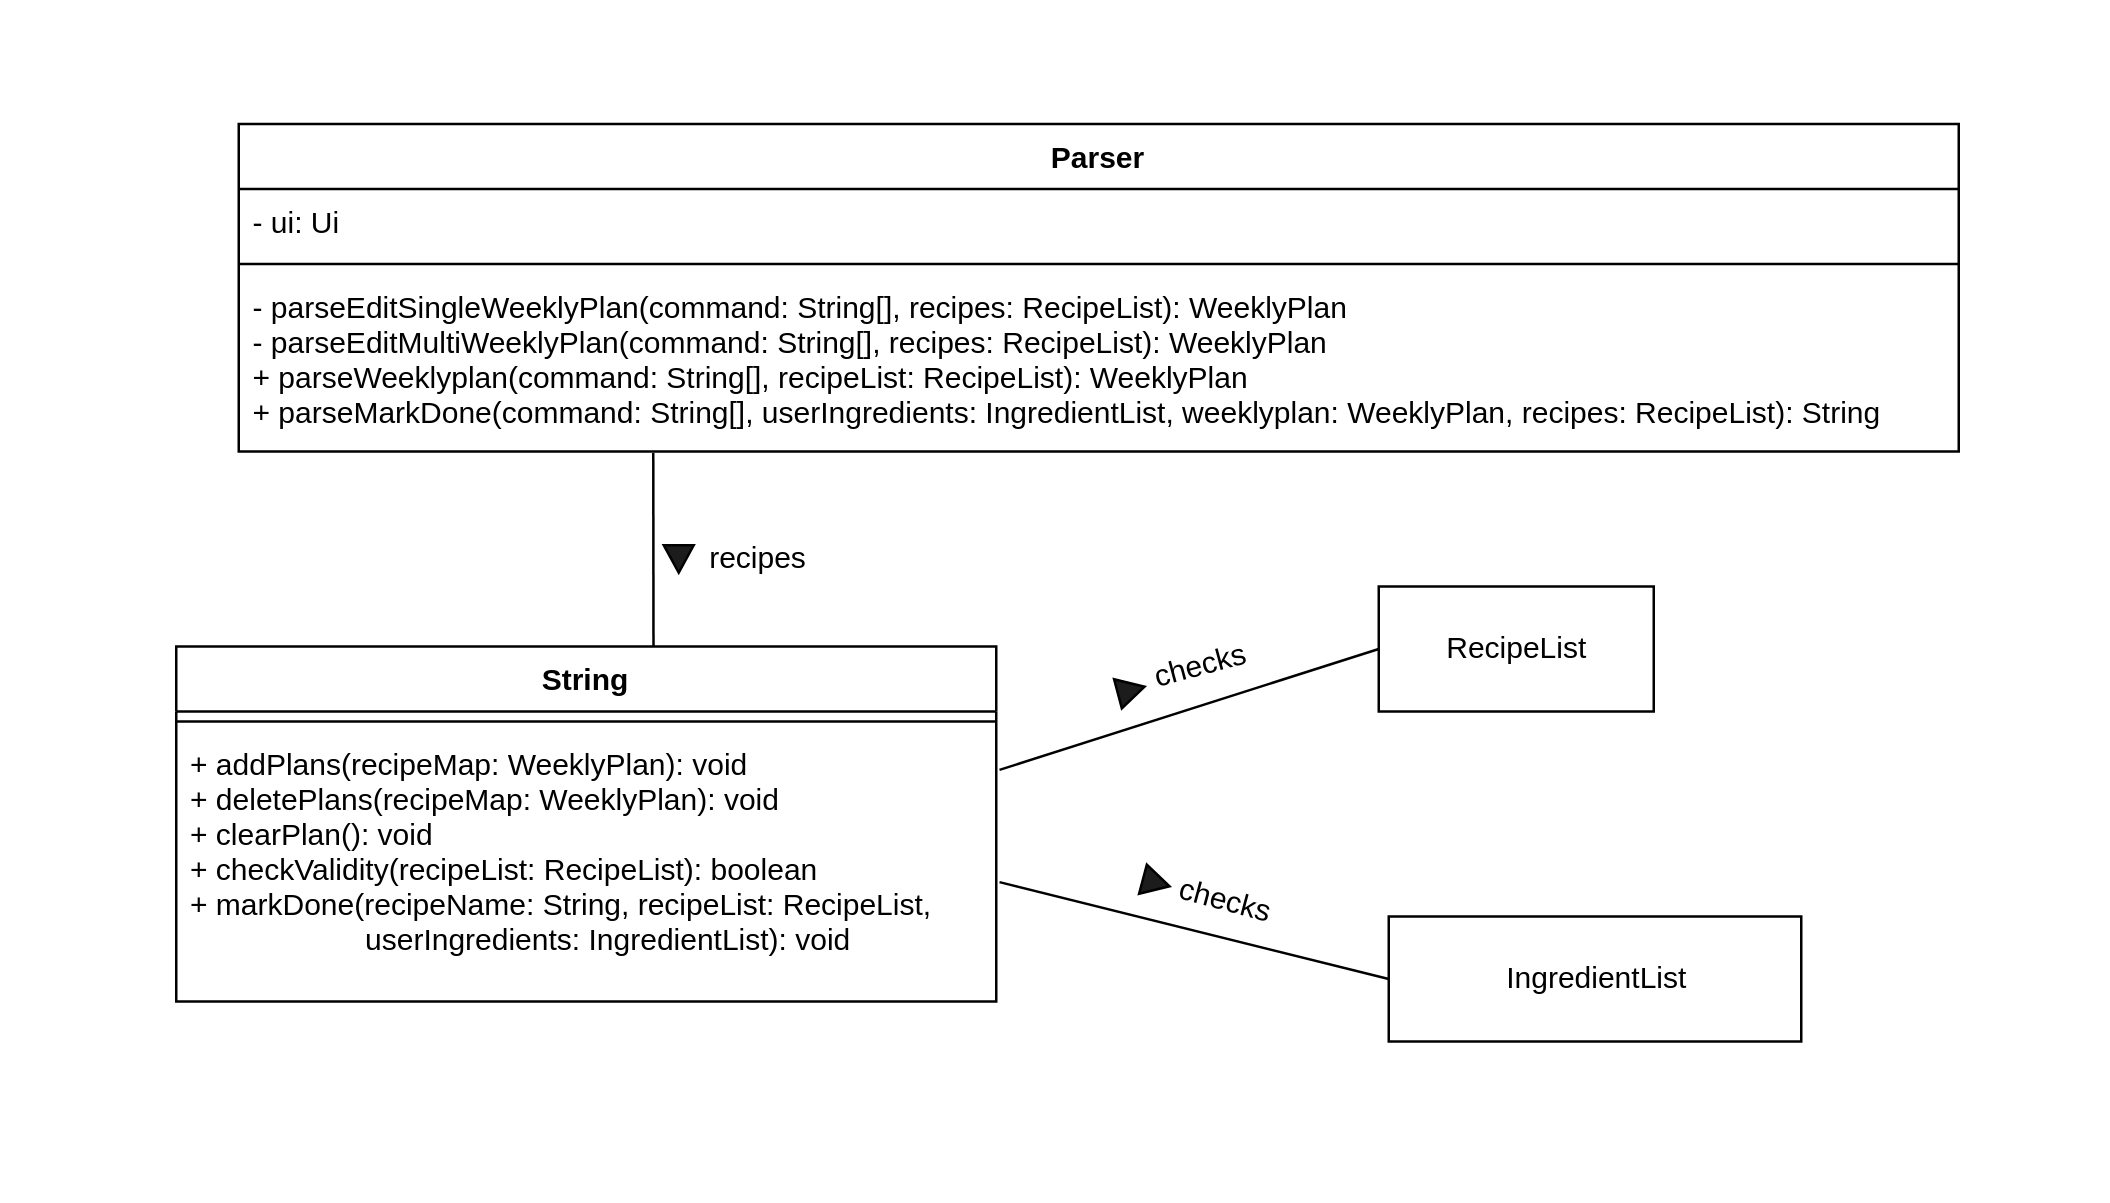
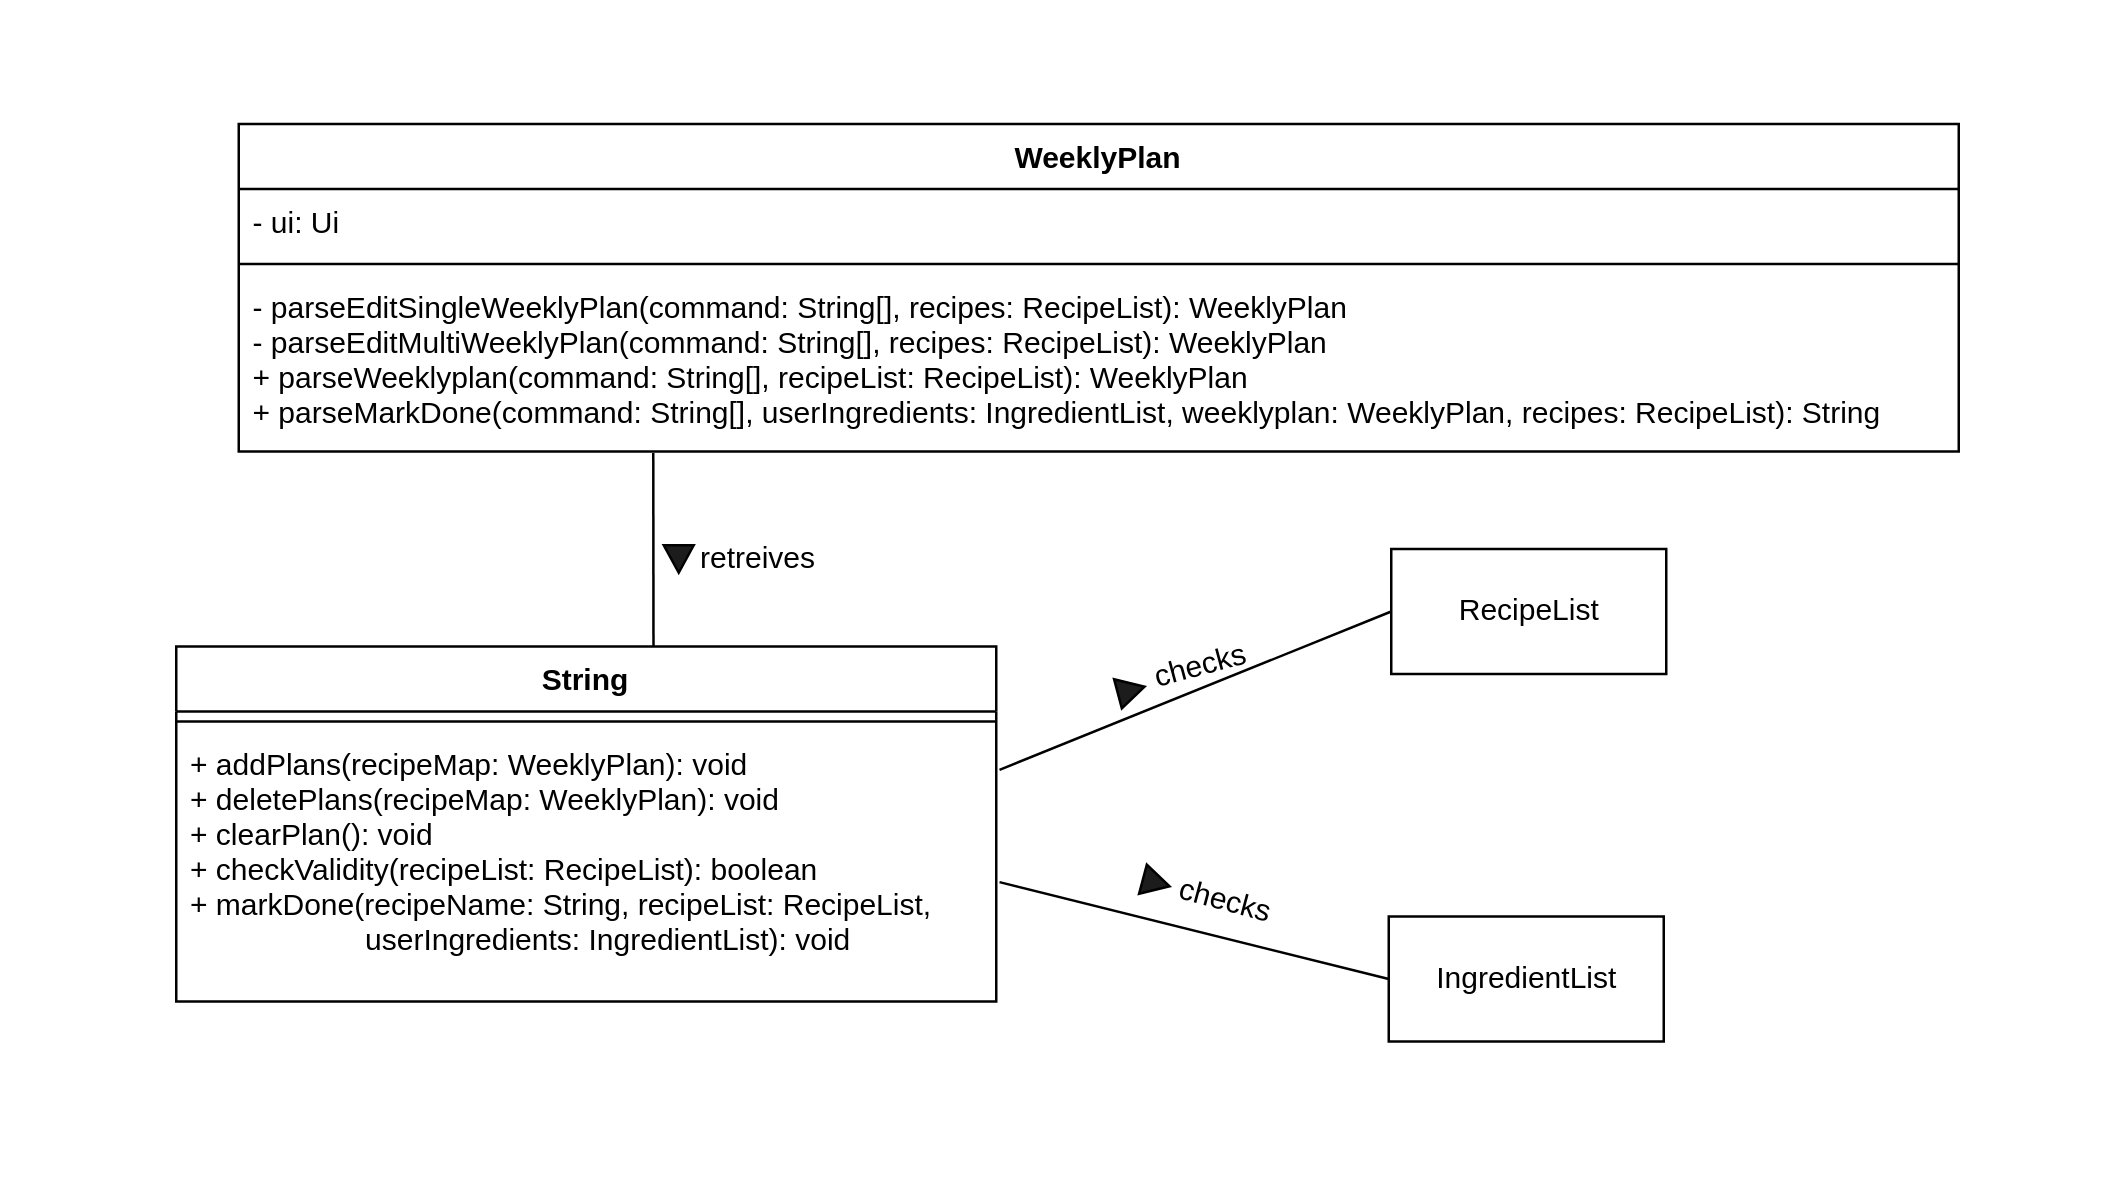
- <mxCell id="3" value="Parser" style="swimlane;fontStyle=1;align=center;verticalAlign=top;childLayout=stackLayout;horizontal=1;startSize=26;horizontalStack=0;resizeParent=1;resizeParentMax=0;resizeLast=0;collapsible=1;marginBottom=0;" parent="1" vertex="1"><mxGeometry x="95" y="49" width="688" height="131" as="geometry" /></mxCell>
+ <mxCell id="3" value="WeeklyPlan" style="swimlane;fontStyle=1;align=center;verticalAlign=top;childLayout=stackLayout;horizontal=1;startSize=26;horizontalStack=0;resizeParent=1;resizeParentMax=0;resizeLast=0;collapsible=1;marginBottom=0;" parent="1" vertex="1"><mxGeometry x="95" y="49" width="688" height="131" as="geometry" /></mxCell>
- <mxCell id="20" value="recipes" style="text;html=1;strokeColor=none;fillColor=none;align=center;verticalAlign=middle;whiteSpace=wrap;rounded=0;" parent="19" vertex="1"><mxGeometry x="8" width="60" height="30" as="geometry" /></mxCell>
+ <mxCell id="20" value="retreives" style="text;html=1;strokeColor=none;fillColor=none;align=center;verticalAlign=middle;whiteSpace=wrap;rounded=0;" parent="19" vertex="1"><mxGeometry x="8" width="60" height="30" as="geometry" /></mxCell>
- <mxCell id="12" value="RecipeList" style="html=1;" parent="1" vertex="1"><mxGeometry x="551" y="234" width="110" height="50" as="geometry" /></mxCell>
+ <mxCell id="12" value="RecipeList" style="html=1;" parent="1" vertex="1"><mxGeometry x="556" y="219" width="110" height="50" as="geometry" /></mxCell>
- <mxCell id="14" value="IngredientList" style="html=1;" parent="1" vertex="1"><mxGeometry x="555" y="366" width="165" height="50" as="geometry" /></mxCell>
+ <mxCell id="14" value="IngredientList" style="html=1;" parent="1" vertex="1"><mxGeometry x="555" y="366" width="110" height="50" as="geometry" /></mxCell>
